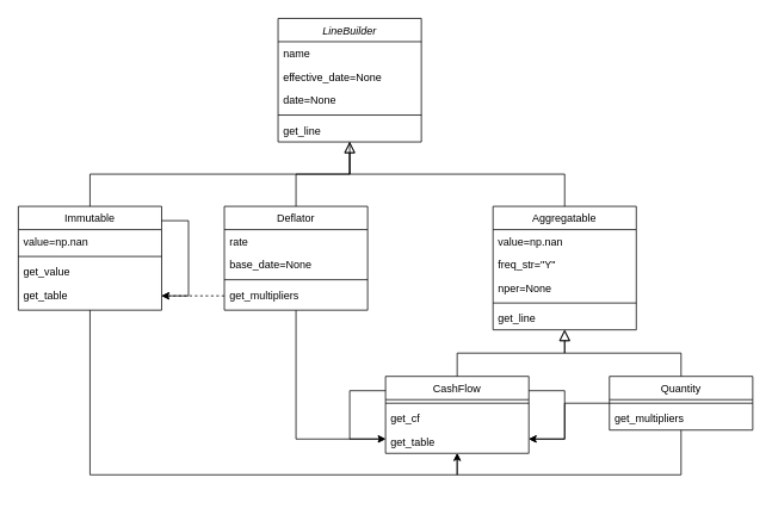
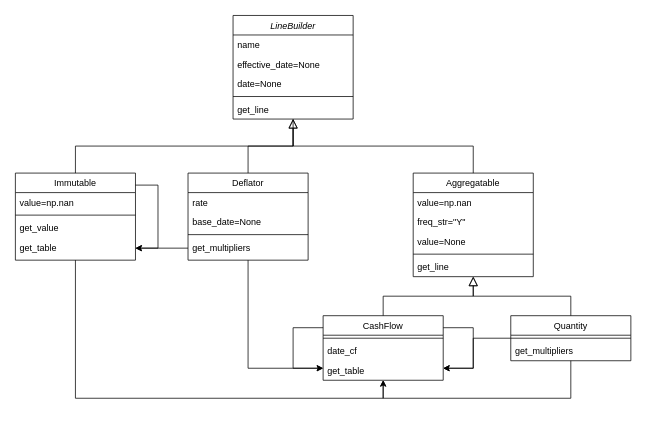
- <mxCell id="11" value="nper=None" style="text;align=left;verticalAlign=top;spacingLeft=4;spacingRight=4;overflow=hidden;rotatable=0;points=[[0,0.5],[1,0.5]];portConstraint=eastwest;" vertex="1" parent="8"><mxGeometry y="78" width="160" height="26" as="geometry" /></mxCell>
+ <mxCell id="11" value="value=None" style="text;align=left;verticalAlign=top;spacingLeft=4;spacingRight=4;overflow=hidden;rotatable=0;points=[[0,0.5],[1,0.5]];portConstraint=eastwest;" vertex="1" parent="8"><mxGeometry y="78" width="160" height="26" as="geometry" /></mxCell>
- <mxCell id="43" value="" style="edgeStyle=elbowEdgeStyle;elbow=horizontal;endArrow=classic;html=1;rounded=0;dashed=1;" edge="1" parent="1" source="15" target="21"><mxGeometry width="50" height="50" relative="1" as="geometry"><mxPoint x="410" y="360" as="sourcePoint" /><mxPoint x="460" y="310" as="targetPoint" /><Array as="points"><mxPoint x="210" y="330" /></Array></mxGeometry></mxCell>
+ <mxCell id="43" value="" style="edgeStyle=elbowEdgeStyle;elbow=horizontal;endArrow=classic;html=1;rounded=0;" edge="1" parent="1" source="15" target="21"><mxGeometry width="50" height="50" relative="1" as="geometry"><mxPoint x="410" y="360" as="sourcePoint" /><mxPoint x="460" y="310" as="targetPoint" /><Array as="points"><mxPoint x="210" y="330" /></Array></mxGeometry></mxCell>
- <mxCell id="32" value="get_cf" style="text;align=left;verticalAlign=top;spacingLeft=4;spacingRight=4;overflow=hidden;rotatable=0;points=[[0,0.5],[1,0.5]];portConstraint=eastwest;" vertex="1" parent="30"><mxGeometry y="34" width="160" height="26" as="geometry" /></mxCell>
+ <mxCell id="32" value="date_cf" style="text;align=left;verticalAlign=top;spacingLeft=4;spacingRight=4;overflow=hidden;rotatable=0;points=[[0,0.5],[1,0.5]];portConstraint=eastwest;" vertex="1" parent="30"><mxGeometry y="34" width="160" height="26" as="geometry" /></mxCell>
